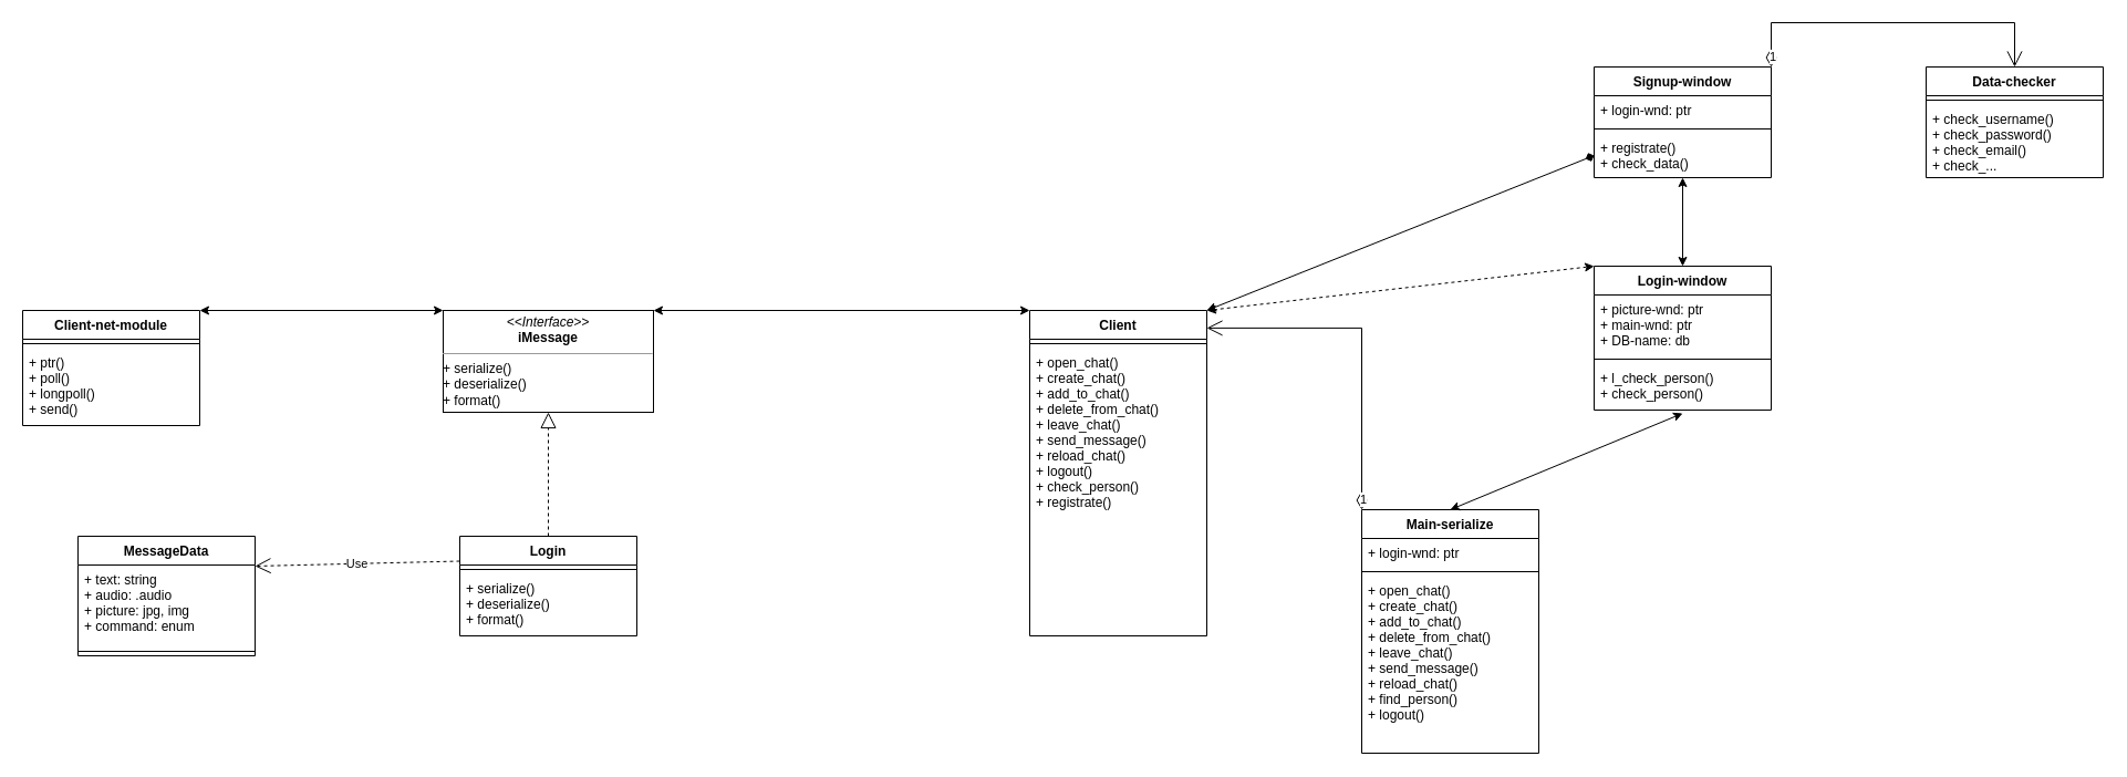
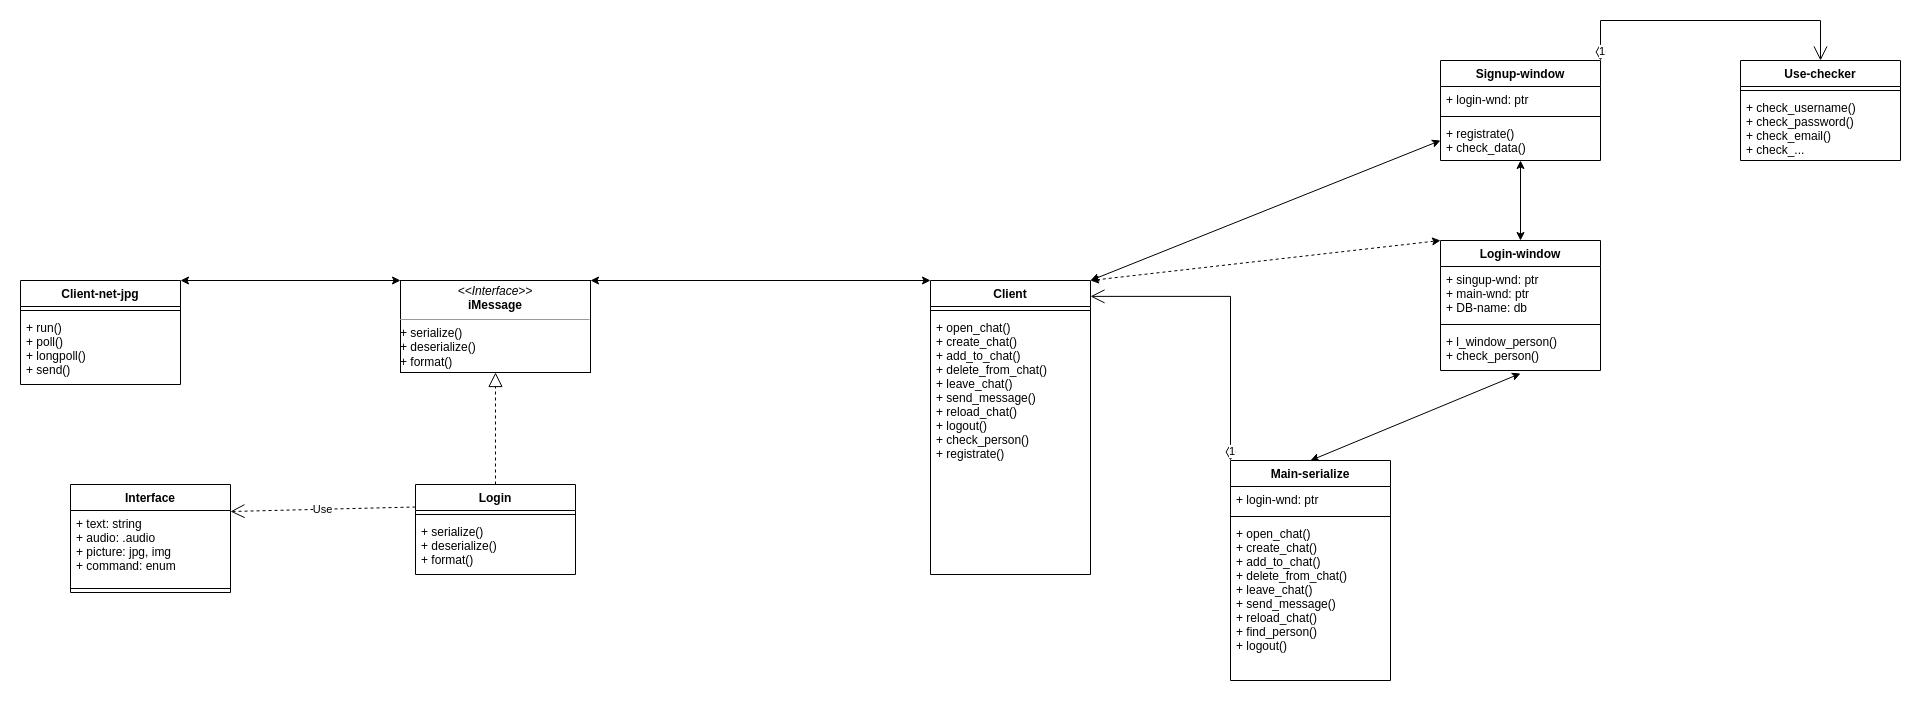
- <mxCell id="20" value="Data-checker" style="swimlane;fontStyle=1;align=center;verticalAlign=top;childLayout=stackLayout;horizontal=1;startSize=26;horizontalStack=0;resizeParent=1;resizeParentMax=0;resizeLast=0;collapsible=1;marginBottom=0;" vertex="1" parent="1"><mxGeometry x="1740" y="60" width="160" height="100" as="geometry" /></mxCell>
+ <mxCell id="20" value="Use-checker" style="swimlane;fontStyle=1;align=center;verticalAlign=top;childLayout=stackLayout;horizontal=1;startSize=26;horizontalStack=0;resizeParent=1;resizeParentMax=0;resizeLast=0;collapsible=1;marginBottom=0;" vertex="1" parent="1"><mxGeometry x="1740" y="60" width="160" height="100" as="geometry" /></mxCell>
- <mxCell id="28" value="" style="endArrow=diamond;startArrow=classic;html=1;rounded=0;entryX=0;entryY=0.5;entryDx=0;entryDy=0;exitX=1;exitY=0;exitDx=0;exitDy=0;" edge="1" parent="1" source="24" target="18"><mxGeometry width="50" height="50" relative="1" as="geometry"><mxPoint x="1430" y="260" as="sourcePoint" /><mxPoint x="1480" y="210" as="targetPoint" /></mxGeometry></mxCell>
+ <mxCell id="28" value="" style="endArrow=classic;startArrow=classic;html=1;rounded=0;entryX=0;entryY=0.5;entryDx=0;entryDy=0;exitX=1;exitY=0;exitDx=0;exitDy=0;" edge="1" parent="1" source="24" target="18"><mxGeometry width="50" height="50" relative="1" as="geometry"><mxPoint x="1430" y="260" as="sourcePoint" /><mxPoint x="1480" y="210" as="targetPoint" /></mxGeometry></mxCell>
- <mxCell id="8" value="+ picture-wnd: ptr&#10;+ main-wnd: ptr&#10;+ DB-name: db" style="text;strokeColor=none;fillColor=none;align=left;verticalAlign=top;spacingLeft=4;spacingRight=4;overflow=hidden;rotatable=0;points=[[0,0.5],[1,0.5]];portConstraint=eastwest;" vertex="1" parent="7"><mxGeometry y="26" width="160" height="54" as="geometry" /></mxCell>
+ <mxCell id="8" value="+ singup-wnd: ptr&#10;+ main-wnd: ptr&#10;+ DB-name: db" style="text;strokeColor=none;fillColor=none;align=left;verticalAlign=top;spacingLeft=4;spacingRight=4;overflow=hidden;rotatable=0;points=[[0,0.5],[1,0.5]];portConstraint=eastwest;" vertex="1" parent="7"><mxGeometry y="26" width="160" height="54" as="geometry" /></mxCell>
- <mxCell id="2" value="Client-net-module" style="swimlane;fontStyle=1;align=center;verticalAlign=top;childLayout=stackLayout;horizontal=1;startSize=26;horizontalStack=0;resizeParent=1;resizeParentMax=0;resizeLast=0;collapsible=1;marginBottom=0;" vertex="1" parent="1"><mxGeometry x="20" y="280" width="160" height="104" as="geometry" /></mxCell>
+ <mxCell id="2" value="Client-net-jpg" style="swimlane;fontStyle=1;align=center;verticalAlign=top;childLayout=stackLayout;horizontal=1;startSize=26;horizontalStack=0;resizeParent=1;resizeParentMax=0;resizeLast=0;collapsible=1;marginBottom=0;" vertex="1" parent="1"><mxGeometry x="20" y="280" width="160" height="104" as="geometry" /></mxCell>
- <mxCell id="4" value="+ ptr()&#10;+ poll()&#10;+ longpoll()&#10;+ send()" style="text;strokeColor=none;fillColor=none;align=left;verticalAlign=top;spacingLeft=4;spacingRight=4;overflow=hidden;rotatable=0;points=[[0,0.5],[1,0.5]];portConstraint=eastwest;" vertex="1" parent="2"><mxGeometry y="34" width="160" height="70" as="geometry" /></mxCell>
+ <mxCell id="4" value="+ run()&#10;+ poll()&#10;+ longpoll()&#10;+ send()" style="text;strokeColor=none;fillColor=none;align=left;verticalAlign=top;spacingLeft=4;spacingRight=4;overflow=hidden;rotatable=0;points=[[0,0.5],[1,0.5]];portConstraint=eastwest;" vertex="1" parent="2"><mxGeometry y="34" width="160" height="70" as="geometry" /></mxCell>
- <mxCell id="10" value="+ l_check_person()&#10;+ check_person()" style="text;strokeColor=none;fillColor=none;align=left;verticalAlign=top;spacingLeft=4;spacingRight=4;overflow=hidden;rotatable=0;points=[[0,0.5],[1,0.5]];portConstraint=eastwest;" vertex="1" parent="7"><mxGeometry y="88" width="160" height="42" as="geometry" /></mxCell>
+ <mxCell id="10" value="+ l_window_person()&#10;+ check_person()" style="text;strokeColor=none;fillColor=none;align=left;verticalAlign=top;spacingLeft=4;spacingRight=4;overflow=hidden;rotatable=0;points=[[0,0.5],[1,0.5]];portConstraint=eastwest;" vertex="1" parent="7"><mxGeometry y="88" width="160" height="42" as="geometry" /></mxCell>
- <mxCell id="37" value="MessageData" style="swimlane;fontStyle=1;align=center;verticalAlign=top;childLayout=stackLayout;horizontal=1;startSize=26;horizontalStack=0;resizeParent=1;resizeParentMax=0;resizeLast=0;collapsible=1;marginBottom=0;" vertex="1" parent="1"><mxGeometry x="70" y="484" width="160" height="108" as="geometry" /></mxCell>
+ <mxCell id="37" value="Interface" style="swimlane;fontStyle=1;align=center;verticalAlign=top;childLayout=stackLayout;horizontal=1;startSize=26;horizontalStack=0;resizeParent=1;resizeParentMax=0;resizeLast=0;collapsible=1;marginBottom=0;" vertex="1" parent="1"><mxGeometry x="70" y="484" width="160" height="108" as="geometry" /></mxCell>
